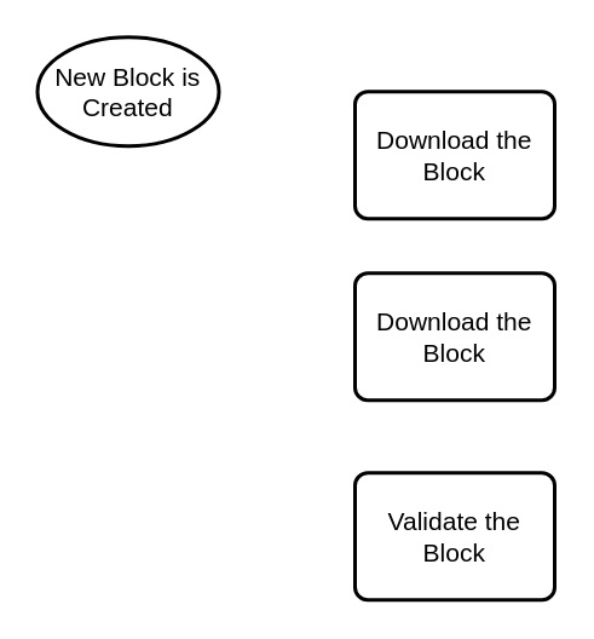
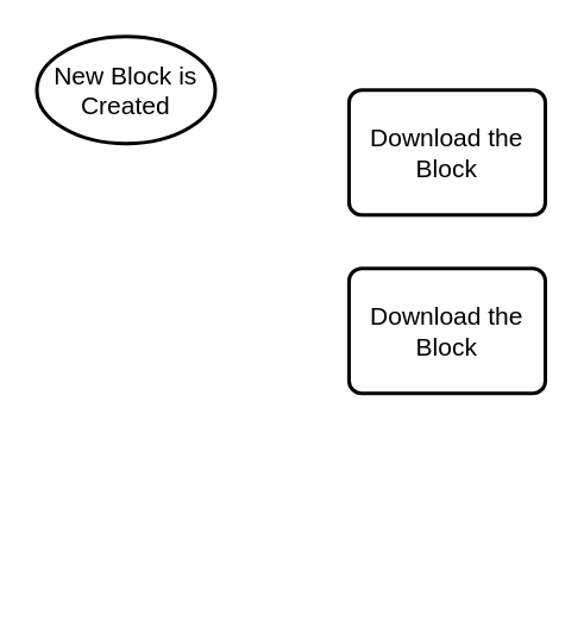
- <mxCell id="5" value="&lt;font style=&quot;font-size: 14px;&quot;&gt;Validate the Block&lt;/font&gt;" style="rounded=1;whiteSpace=wrap;html=1;absoluteArcSize=1;arcSize=14;strokeWidth=2;" vertex="1" parent="1"><mxGeometry x="195" y="260" width="110" height="70" as="geometry" /></mxCell>
